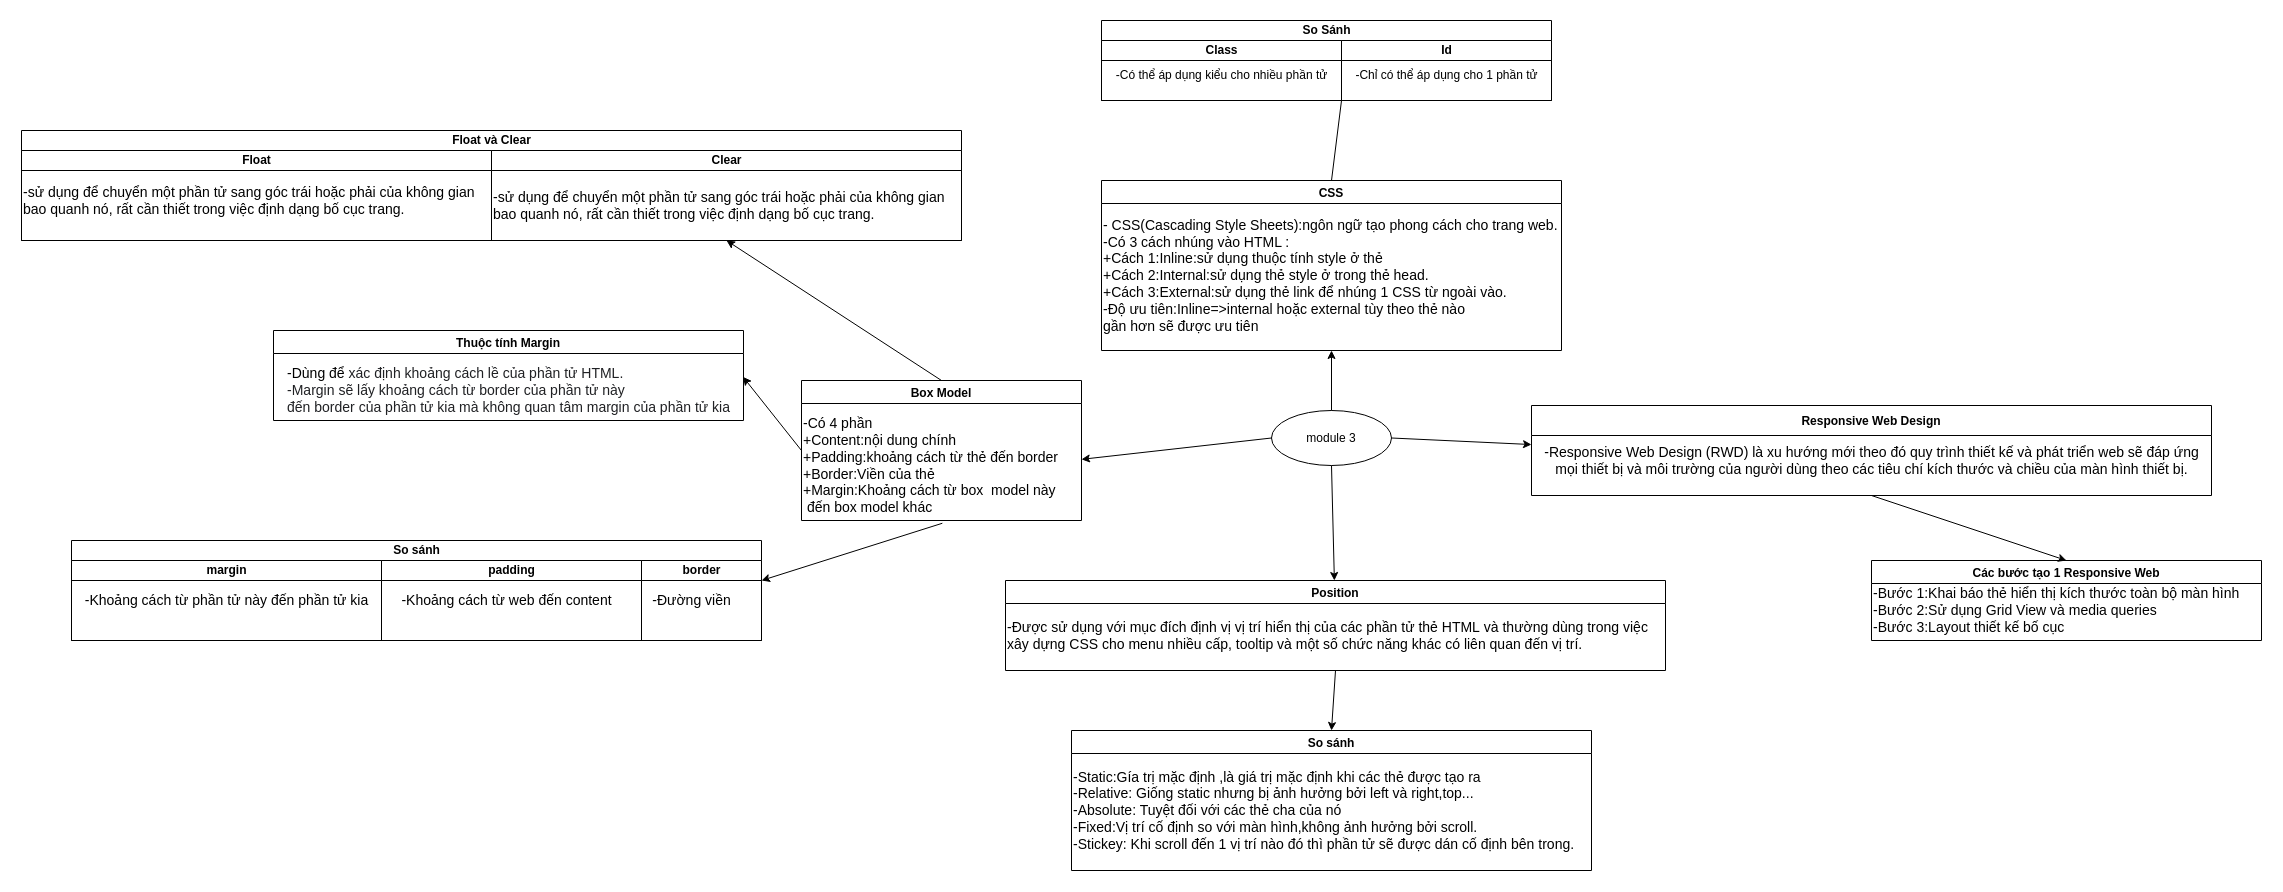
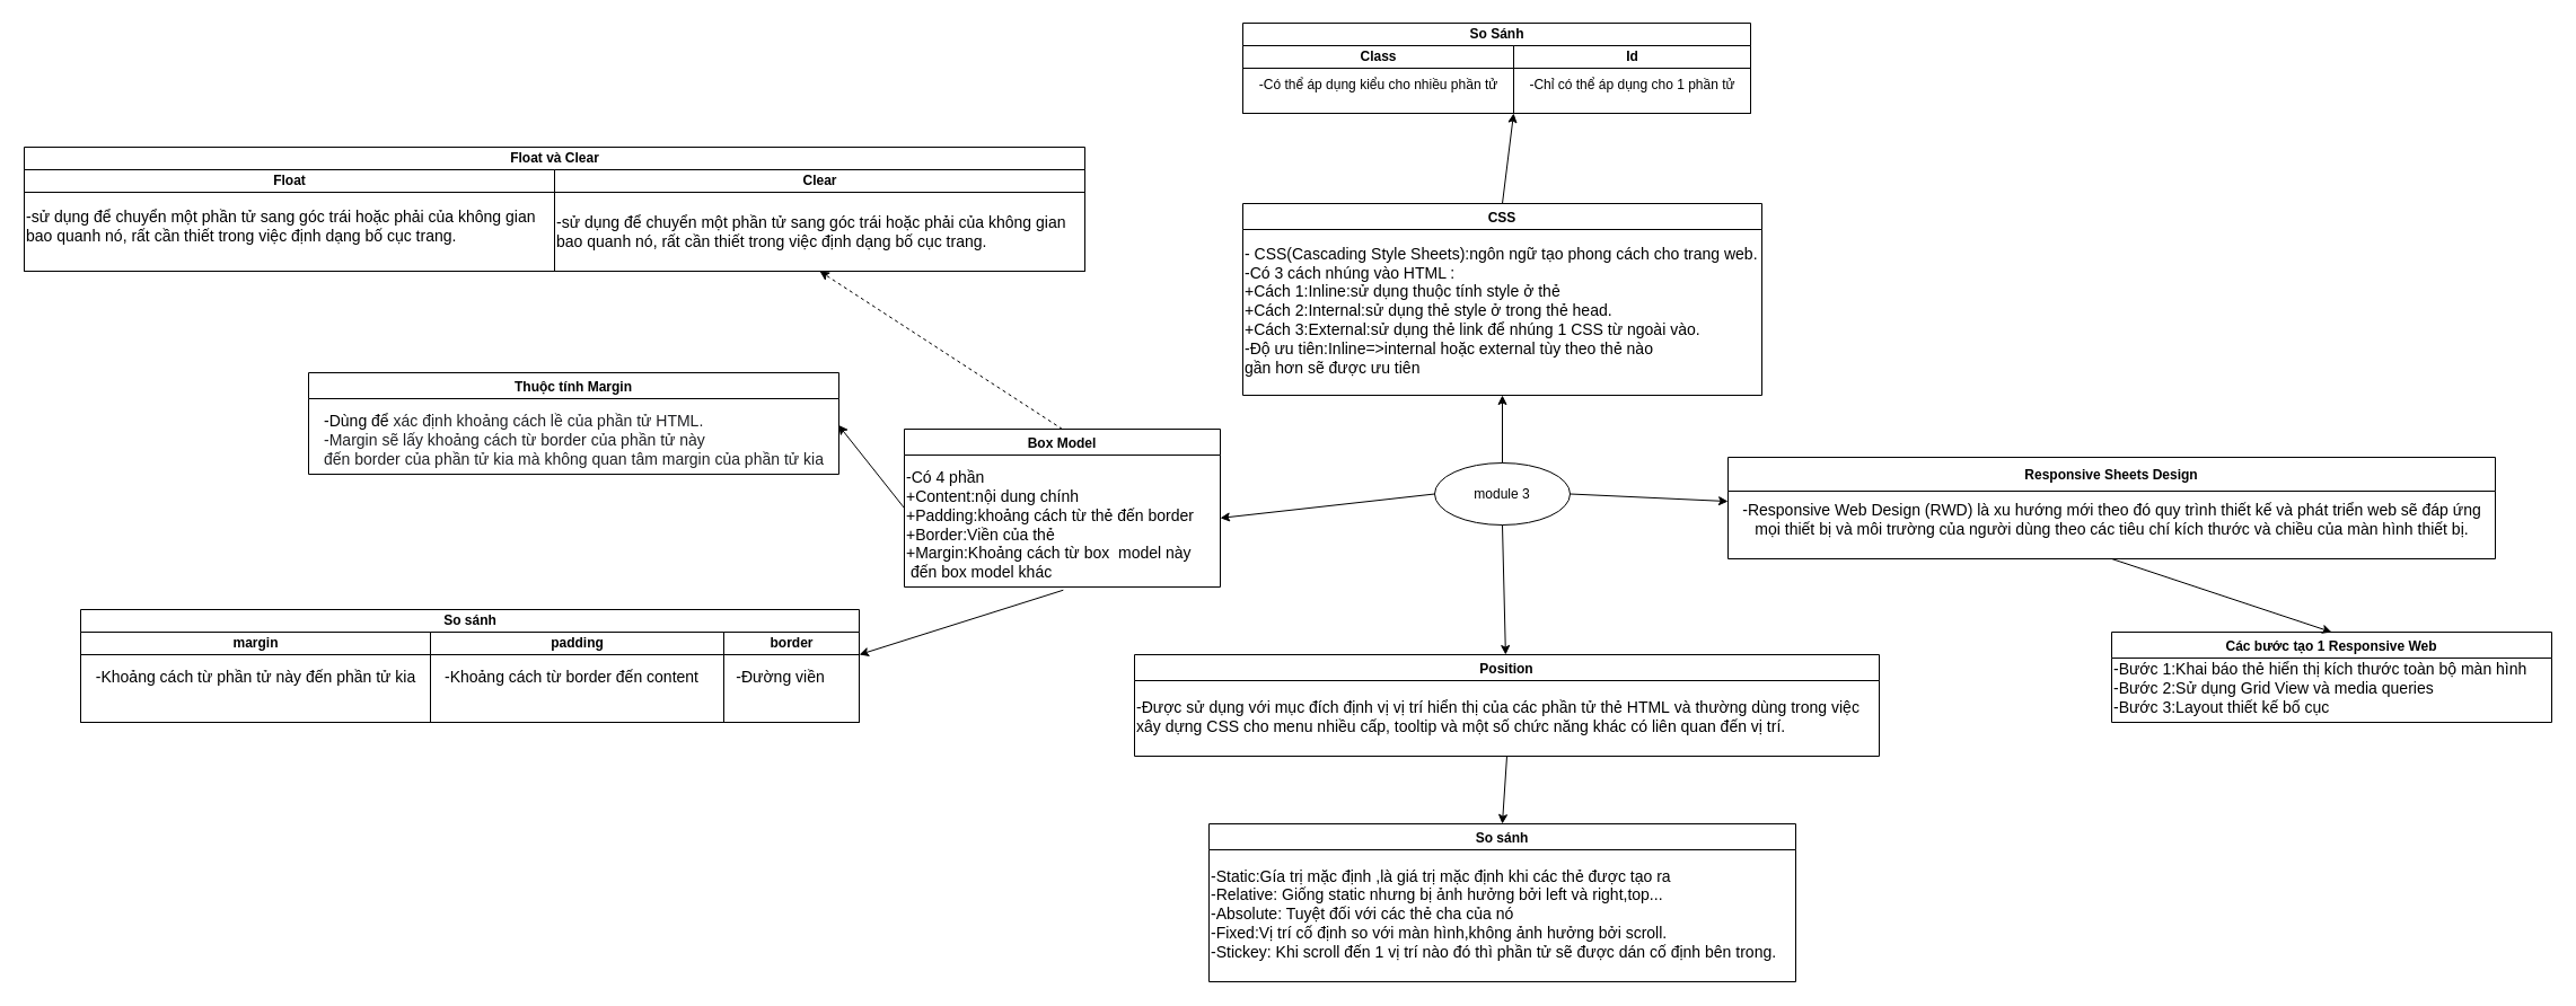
- <mxCell id="35" value="" style="endArrow=none;html=1;rounded=0;exitX=0.5;exitY=0;exitDx=0;exitDy=0;entryX=1;entryY=1;entryDx=0;entryDy=0;" edge="1" parent="1" source="3" target="6"><mxGeometry width="50" height="50" relative="1" as="geometry"><mxPoint x="1171" y="350" as="sourcePoint" /><mxPoint x="1221" y="300" as="targetPoint" /></mxGeometry></mxCell>
+ <mxCell id="35" value="" style="endArrow=classic;html=1;rounded=0;exitX=0.5;exitY=0;exitDx=0;exitDy=0;entryX=1;entryY=1;entryDx=0;entryDy=0;" edge="1" parent="1" source="3" target="6"><mxGeometry width="50" height="50" relative="1" as="geometry"><mxPoint x="1171" y="350" as="sourcePoint" /><mxPoint x="1221" y="300" as="targetPoint" /></mxGeometry></mxCell>
- <mxCell id="39" value="" style="endArrow=classic;html=1;rounded=0;exitX=0.5;exitY=0;exitDx=0;exitDy=0;entryX=0.5;entryY=1;entryDx=0;entryDy=0;" edge="1" parent="1" source="10" target="24"><mxGeometry width="50" height="50" relative="1" as="geometry"><mxPoint x="1171" y="450" as="sourcePoint" /><mxPoint x="1221" y="400" as="targetPoint" /></mxGeometry></mxCell>
+ <mxCell id="39" value="" style="endArrow=classic;html=1;rounded=0;exitX=0.5;exitY=0;exitDx=0;exitDy=0;entryX=0.5;entryY=1;entryDx=0;entryDy=0;dashed=1;" edge="1" parent="1" source="10" target="24"><mxGeometry width="50" height="50" relative="1" as="geometry"><mxPoint x="1171" y="450" as="sourcePoint" /><mxPoint x="1221" y="400" as="targetPoint" /></mxGeometry></mxCell>
- <mxCell id="26" value="Responsive Web Design" style="swimlane;startSize=30;" vertex="1" parent="1"><mxGeometry x="1531" y="405" width="680" height="90" as="geometry" /></mxCell>
+ <mxCell id="26" value="Responsive Sheets Design" style="swimlane;startSize=30;" vertex="1" parent="1"><mxGeometry x="1531" y="405" width="680" height="90" as="geometry" /></mxCell>
- <mxCell id="18" value="&lt;font style=&quot;font-size: 14px;&quot;&gt;-Khoảng cách từ web đến content&lt;/font&gt;" style="text;html=1;align=center;verticalAlign=middle;resizable=0;points=[];autosize=1;strokeColor=none;fillColor=none;" vertex="1" parent="17"><mxGeometry y="25" width="250" height="30" as="geometry" /></mxCell>
+ <mxCell id="18" value="&lt;font style=&quot;font-size: 14px;&quot;&gt;-Khoảng cách từ border đến content&lt;/font&gt;" style="text;html=1;align=center;verticalAlign=middle;resizable=0;points=[];autosize=1;strokeColor=none;fillColor=none;" vertex="1" parent="17"><mxGeometry y="25" width="250" height="30" as="geometry" /></mxCell>
